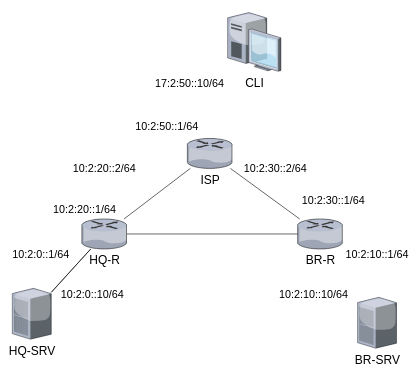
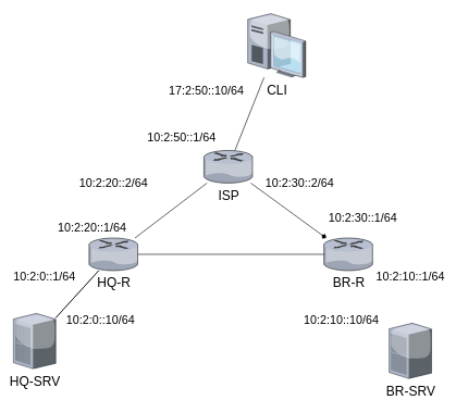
+ <mxCell id="8" value="" style="endArrow=none;html=1;rounded=0;" parent="1" source="4" target="7" edge="1"><mxGeometry width="50" height="50" relative="1" as="geometry"><mxPoint x="150" y="460" as="sourcePoint" /><mxPoint x="336" y="120" as="targetPoint" /></mxGeometry></mxCell>
- <mxCell id="6" value="" style="endArrow=none;html=1;rounded=0;" parent="1" source="4" target="3" edge="1"><mxGeometry width="50" height="50" relative="1" as="geometry"><mxPoint x="150" y="460" as="sourcePoint" /><mxPoint x="333" y="290" as="targetPoint" /></mxGeometry></mxCell>
+ <mxCell id="6" value="" style="endArrow=diamond;html=1;rounded=0;" parent="1" source="4" target="3" edge="1"><mxGeometry width="50" height="50" relative="1" as="geometry"><mxPoint x="150" y="460" as="sourcePoint" /><mxPoint x="333" y="290" as="targetPoint" /></mxGeometry></mxCell>
